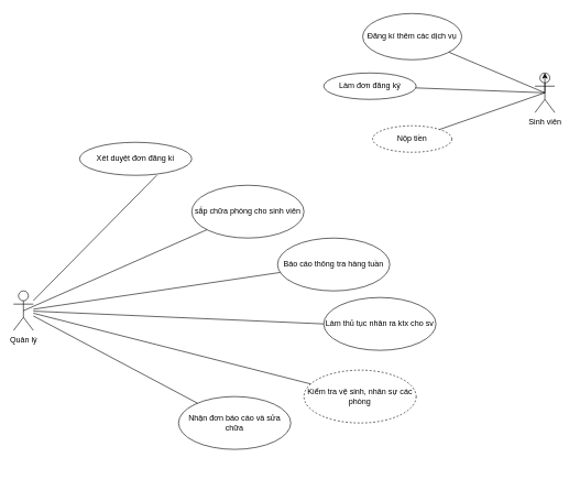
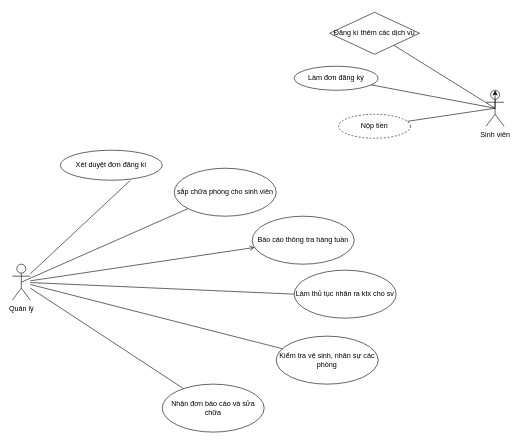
- <mxCell id="5" value="Đăng kí thêm các dịch vụ" style="ellipse;whiteSpace=wrap;html=1;" vertex="1" parent="1"><mxGeometry x="549" y="20" width="150" height="70" as="geometry" /></mxCell>
+ <mxCell id="5" value="Đăng kí thêm các dịch vụ" style="rhombus;whiteSpace=wrap;html=1;" vertex="1" parent="1"><mxGeometry x="549" y="20" width="150" height="70" as="geometry" /></mxCell>
- <mxCell id="2" value="Sinh viên" style="shape=umlActor;verticalLabelPosition=bottom;verticalAlign=top;html=1;outlineConnect=0;" vertex="1" parent="1"><mxGeometry x="810" y="110" width="30" height="60" as="geometry" /></mxCell>
+ <mxCell id="2" value="Sinh viên" style="shape=umlActor;verticalLabelPosition=bottom;verticalAlign=top;html=1;outlineConnect=0;" vertex="1" parent="1"><mxGeometry x="810" y="150" width="30" height="60" as="geometry" /></mxCell>
- <mxCell id="8" value="Xét duyệt đơn đăng kí" style="ellipse;whiteSpace=wrap;html=1;" vertex="1" parent="1"><mxGeometry x="120" y="215" width="170" height="50" as="geometry" /></mxCell>
+ <mxCell id="8" value="Xét duyệt đơn đăng kí" style="ellipse;whiteSpace=wrap;html=1;" vertex="1" parent="1"><mxGeometry x="100" y="250" width="170" height="50" as="geometry" /></mxCell>
- <mxCell id="15" value="" style="endArrow=none;html=1;rounded=0;" edge="1" parent="1" source="6" target="9"><mxGeometry width="50" height="50" relative="1" as="geometry"><mxPoint x="160" y="471.508" as="sourcePoint" /><mxPoint x="356.96" y="360" as="targetPoint" /></mxGeometry></mxCell>
+ <mxCell id="15" value="" style="endArrow=open;html=1;rounded=0;" edge="1" parent="1" source="6" target="9"><mxGeometry width="50" height="50" relative="1" as="geometry"><mxPoint x="160" y="471.508" as="sourcePoint" /><mxPoint x="356.96" y="360" as="targetPoint" /></mxGeometry></mxCell>
- <mxCell id="11" value="Kiểm tra vệ sinh, nhân sự các phòng" style="ellipse;whiteSpace=wrap;html=1;dashed=1;" vertex="1" parent="1"><mxGeometry x="460" y="560" width="170" height="80" as="geometry" /></mxCell>
+ <mxCell id="11" value="Kiểm tra vệ sinh, nhân sự các phòng" style="ellipse;whiteSpace=wrap;html=1;" vertex="1" parent="1"><mxGeometry x="460" y="560" width="170" height="80" as="geometry" /></mxCell>
- <mxCell id="12" value="Nhận đơn báo cáo và sửa chữa" style="ellipse;whiteSpace=wrap;html=1;" vertex="1" parent="1"><mxGeometry x="270" y="600" width="170" height="80" as="geometry" /></mxCell>
+ <mxCell id="12" value="Nhận đơn báo cáo và sửa chữa" style="ellipse;whiteSpace=wrap;html=1;" vertex="1" parent="1"><mxGeometry x="270" y="640" width="170" height="80" as="geometry" /></mxCell>
